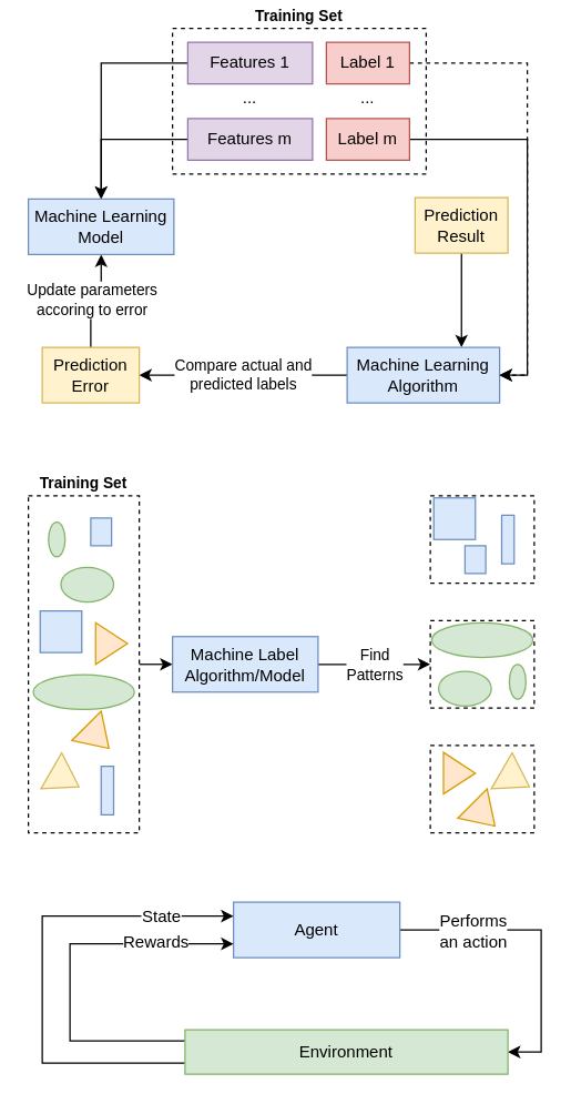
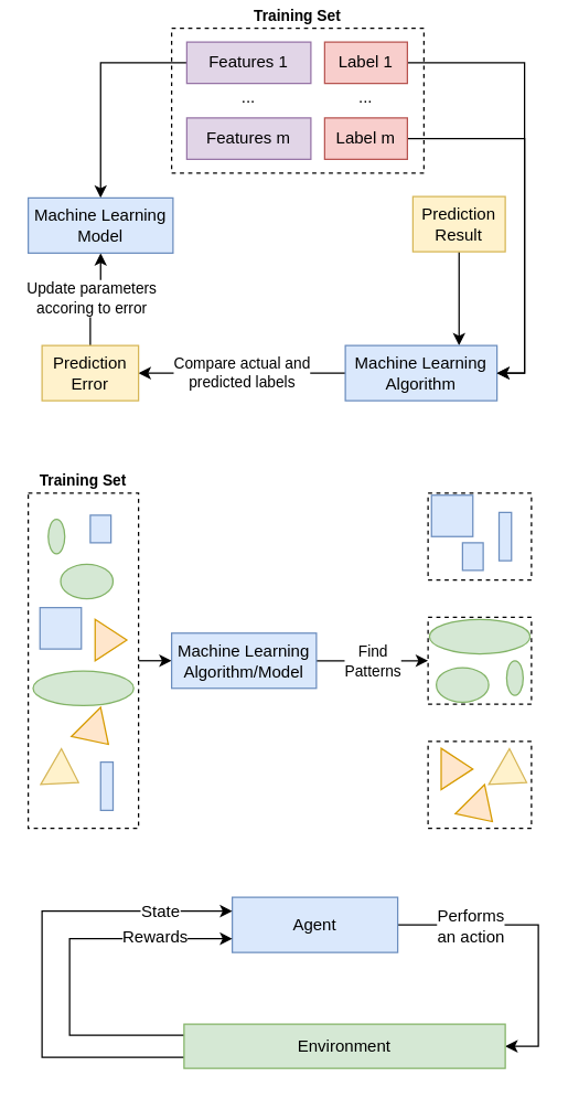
- <mxCell id="12" style="edgeStyle=orthogonalEdgeStyle;rounded=0;orthogonalLoop=1;jettySize=auto;html=1;exitX=1;exitY=0.5;exitDx=0;exitDy=0;entryX=1;entryY=0.5;entryDx=0;entryDy=0;dashed=1;" parent="1" source="13" target="8" edge="1"><mxGeometry relative="1" as="geometry" /></mxCell>
+ <mxCell id="12" style="edgeStyle=orthogonalEdgeStyle;rounded=0;orthogonalLoop=1;jettySize=auto;html=1;exitX=1;exitY=0.5;exitDx=0;exitDy=0;entryX=1;entryY=0.5;entryDx=0;entryDy=0;" parent="1" source="13" target="8" edge="1"><mxGeometry relative="1" as="geometry" /></mxCell>
- <mxCell id="14" style="edgeStyle=orthogonalEdgeStyle;rounded=0;orthogonalLoop=1;jettySize=auto;html=1;exitX=0;exitY=0.5;exitDx=0;exitDy=0;entryX=0.5;entryY=0;entryDx=0;entryDy=0;labelBackgroundColor=#ffffff;" parent="1" source="15" target="20" edge="1"><mxGeometry relative="1" as="geometry" /></mxCell>
- <mxCell id="25" value="Machine Label&lt;br&gt;Algorithm/Model" style="rounded=0;whiteSpace=wrap;html=1;fillColor=#dae8fc;strokeColor=#6c8ebf;" parent="1" vertex="1"><mxGeometry x="124" y="458.5" width="105" height="40" as="geometry" /></mxCell>
+ <mxCell id="25" value="Machine Learning&lt;br&gt;Algorithm/Model" style="rounded=0;whiteSpace=wrap;html=1;fillColor=#dae8fc;strokeColor=#6c8ebf;" parent="1" vertex="1"><mxGeometry x="124" y="458.5" width="105" height="40" as="geometry" /></mxCell>
